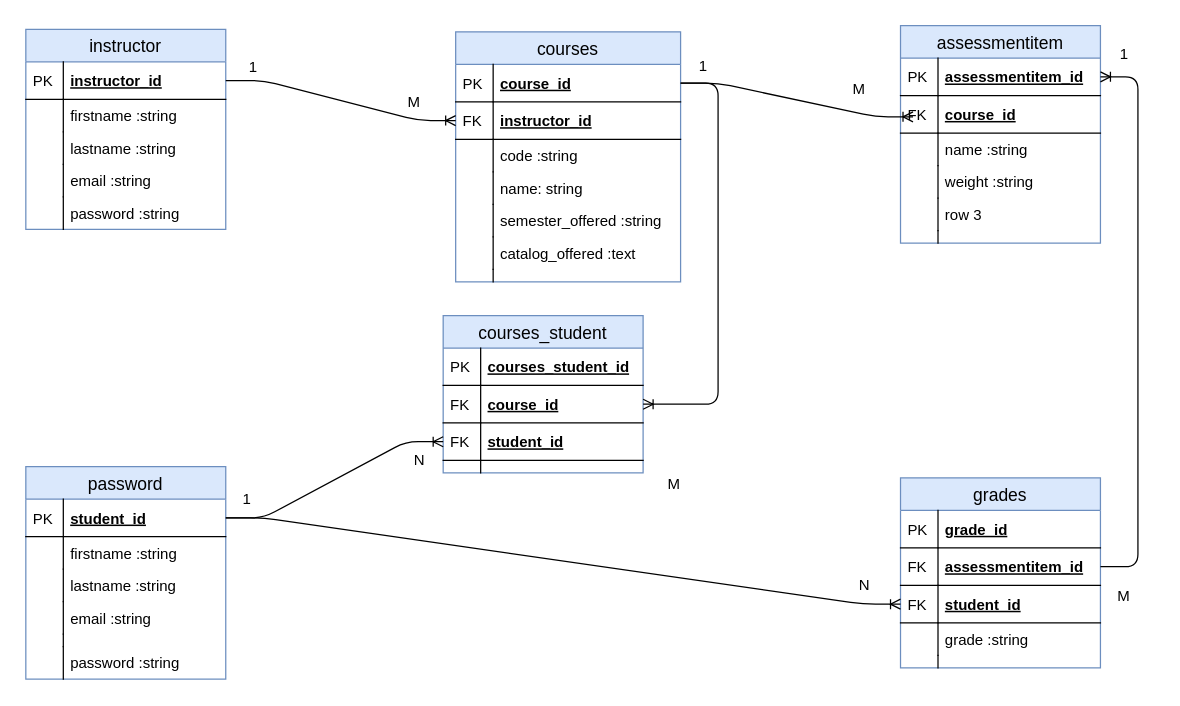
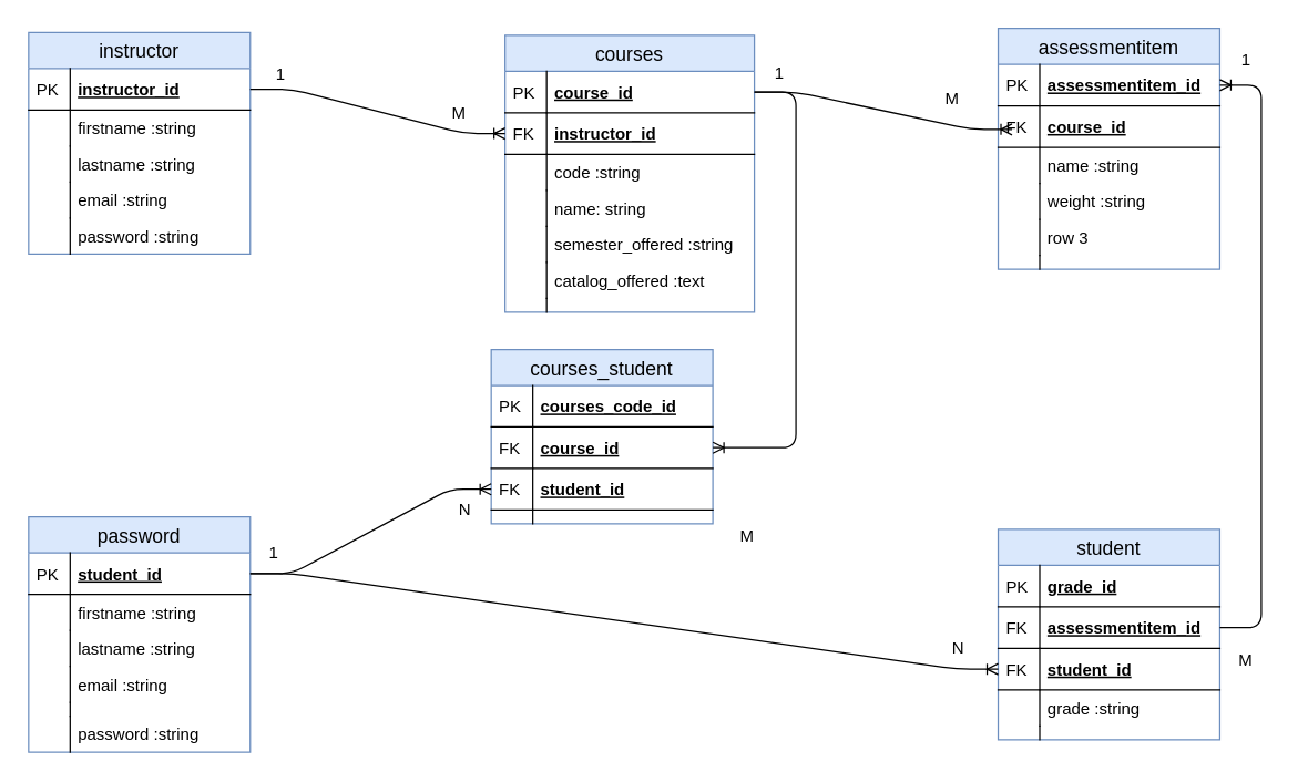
- <mxCell id="44" value="courses_student_id" style="shape=partialRectangle;top=0;left=0;right=0;bottom=1;align=left;verticalAlign=middle;fillColor=none;spacingLeft=34;spacingRight=4;overflow=hidden;rotatable=0;points=[[0,0.5],[1,0.5]];portConstraint=eastwest;dropTarget=0;fontStyle=5;fontSize=12;" vertex="1" parent="43"><mxGeometry y="26" width="160" height="30" as="geometry" /></mxCell>
+ <mxCell id="44" value="courses_code_id" style="shape=partialRectangle;top=0;left=0;right=0;bottom=1;align=left;verticalAlign=middle;fillColor=none;spacingLeft=34;spacingRight=4;overflow=hidden;rotatable=0;points=[[0,0.5],[1,0.5]];portConstraint=eastwest;dropTarget=0;fontStyle=5;fontSize=12;" vertex="1" parent="43"><mxGeometry y="26" width="160" height="30" as="geometry" /></mxCell>
- <mxCell id="65" value="grades" style="swimlane;fontStyle=0;childLayout=stackLayout;horizontal=1;startSize=26;fillColor=#dae8fc;horizontalStack=0;resizeParent=1;resizeParentMax=0;resizeLast=0;collapsible=1;marginBottom=0;swimlaneFillColor=#ffffff;align=center;fontSize=14;strokeColor=#6c8ebf;" vertex="1" parent="1"><mxGeometry x="720" y="382" width="160" height="152" as="geometry" /></mxCell>
+ <mxCell id="65" value="student" style="swimlane;fontStyle=0;childLayout=stackLayout;horizontal=1;startSize=26;fillColor=#dae8fc;horizontalStack=0;resizeParent=1;resizeParentMax=0;resizeLast=0;collapsible=1;marginBottom=0;swimlaneFillColor=#ffffff;align=center;fontSize=14;strokeColor=#6c8ebf;" vertex="1" parent="1"><mxGeometry x="720" y="382" width="160" height="152" as="geometry" /></mxCell>
